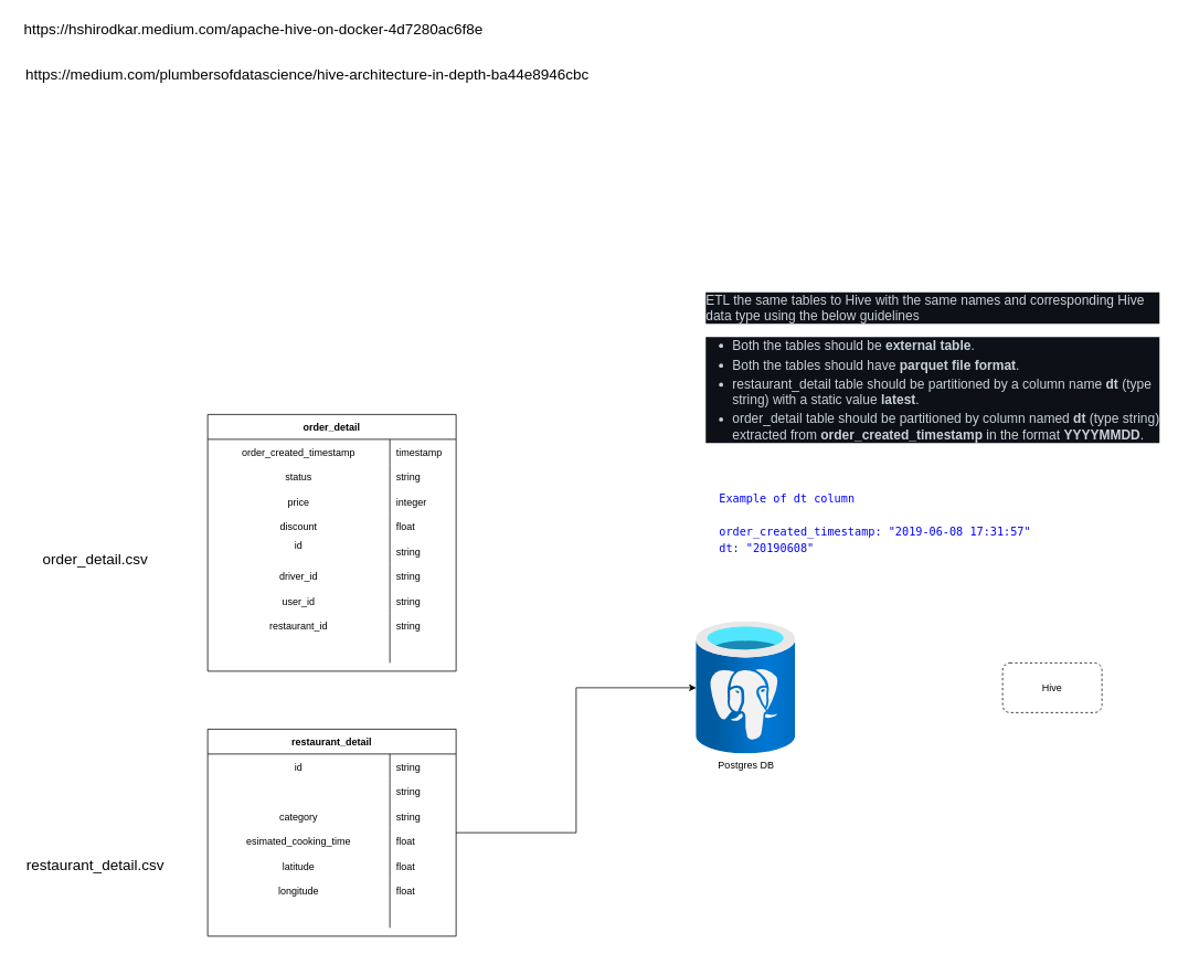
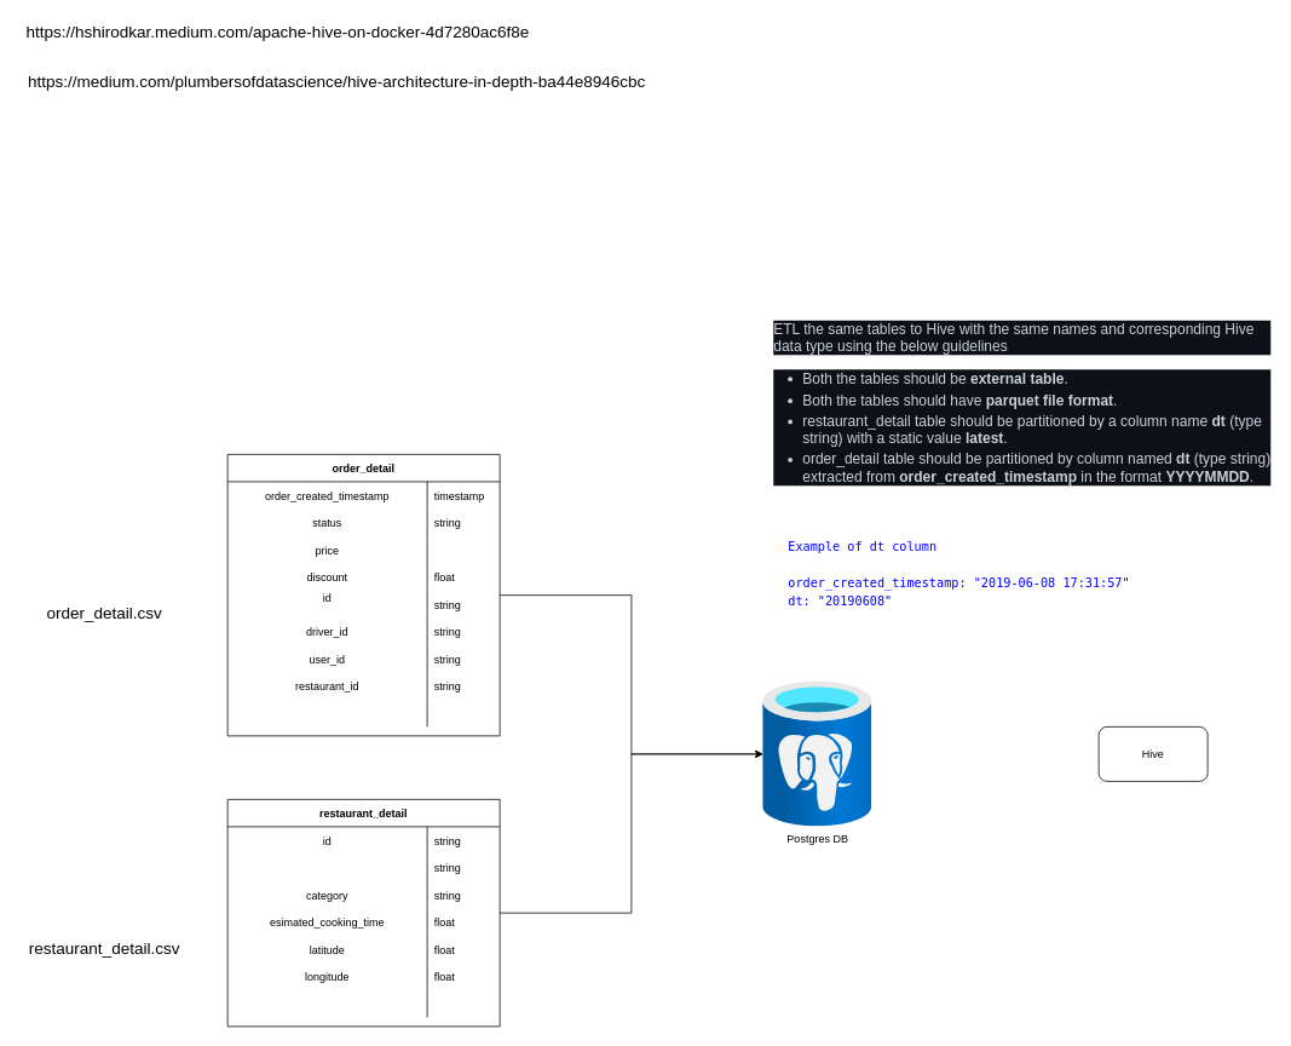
- <mxCell id="14" value="integer" style="shape=partialRectangle;connectable=0;fillColor=none;top=0;left=0;bottom=0;right=0;align=left;spacingLeft=6;overflow=hidden;" vertex="1" parent="12"><mxGeometry x="220" width="80" height="30" as="geometry" /></mxCell>
+ <mxCell id="4" style="edgeStyle=orthogonalEdgeStyle;rounded=0;orthogonalLoop=1;jettySize=auto;html=1;" edge="1" parent="1" source="5" target="56"><mxGeometry relative="1" as="geometry" /></mxCell>
- <mxCell id="57" value="Hive" style="rounded=1;whiteSpace=wrap;html=1;dashed=1;" vertex="1" parent="1"><mxGeometry x="1210" y="800" width="120" height="60" as="geometry" /></mxCell>
+ <mxCell id="57" value="Hive" style="rounded=1;whiteSpace=wrap;html=1;" vertex="1" parent="1"><mxGeometry x="1210" y="800" width="120" height="60" as="geometry" /></mxCell>
